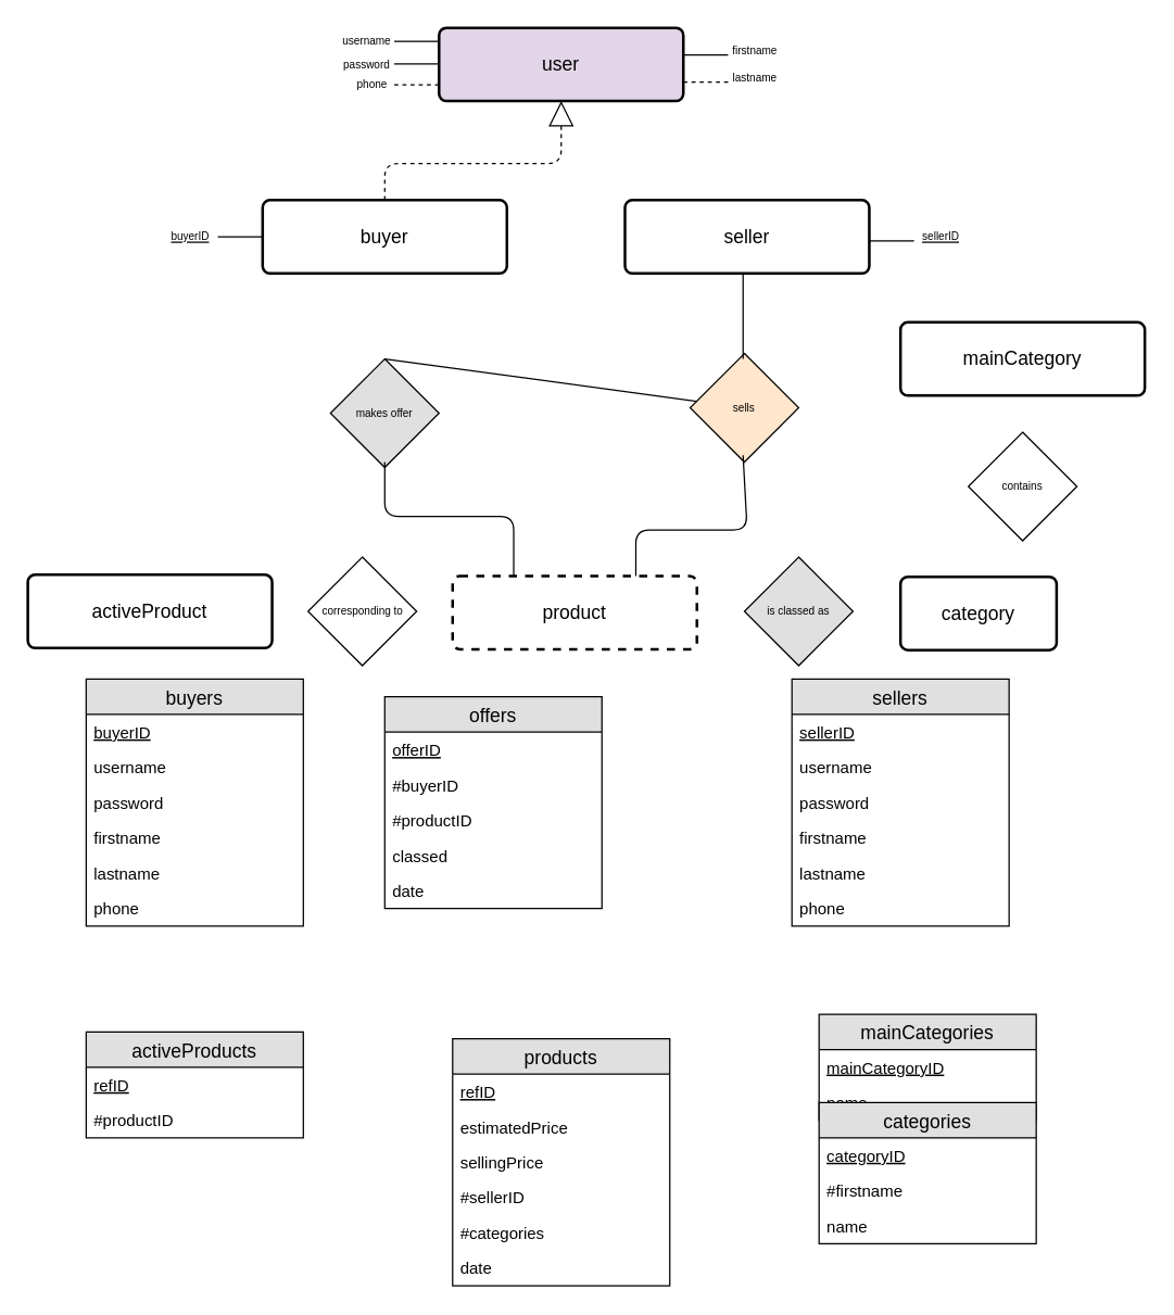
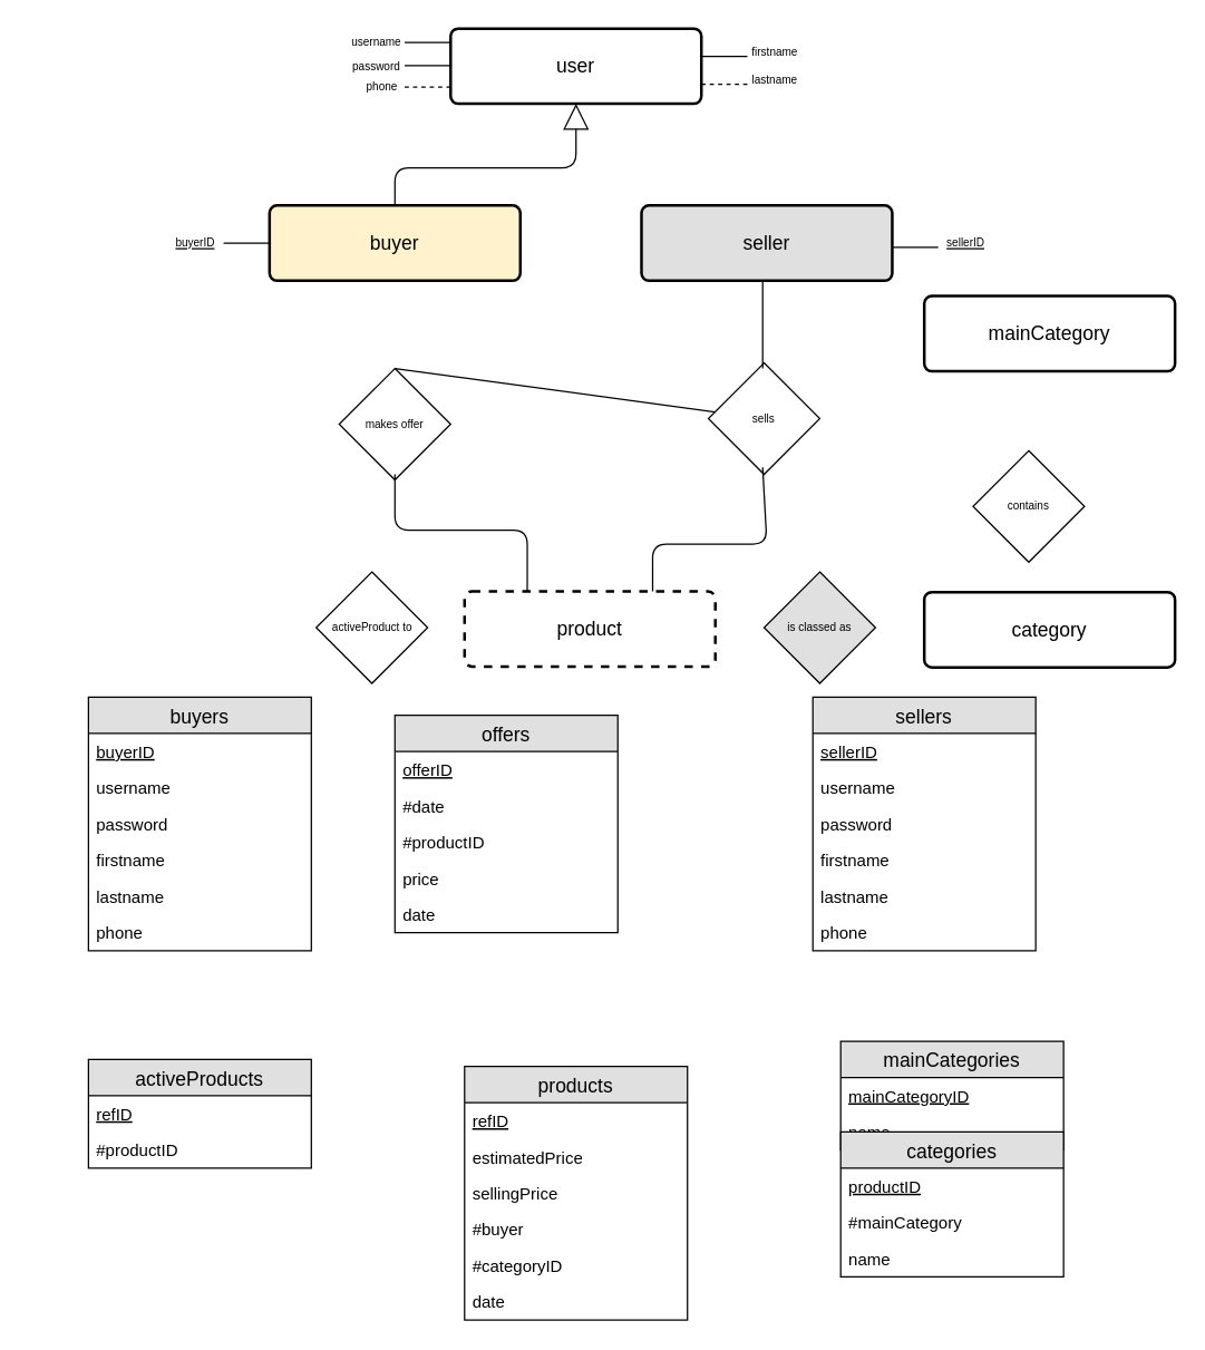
- <mxCell id="45" value="user" style="strokeWidth=2;rounded=1;arcSize=10;whiteSpace=wrap;html=1;align=center;fontSize=14;fillColor=#e1d5e7;" vertex="1" parent="1"><mxGeometry x="323" y="20" width="180" height="54" as="geometry" /></mxCell>
+ <mxCell id="45" value="user" style="strokeWidth=2;rounded=1;arcSize=10;whiteSpace=wrap;html=1;align=center;fontSize=14;" vertex="1" parent="1"><mxGeometry x="323" y="20" width="180" height="54" as="geometry" /></mxCell>
- <mxCell id="46" value="Extends" style="endArrow=block;endSize=16;endFill=0;fontSize=8;fontColor=none;noLabel=1;entryX=0.5;entryY=1;entryDx=0;entryDy=0;exitX=0.5;exitY=0;exitDx=0;exitDy=0;dashed=1;" edge="1" parent="1" source="39" target="45"><mxGeometry width="160" relative="1" as="geometry"><mxPoint x="293" y="130" as="sourcePoint" /><mxPoint x="453" y="130" as="targetPoint" /><Array as="points"><mxPoint x="283" y="120" /><mxPoint x="413" y="120" /></Array></mxGeometry></mxCell>
+ <mxCell id="46" value="Extends" style="endArrow=block;endSize=16;endFill=0;fontSize=8;fontColor=none;noLabel=1;entryX=0.5;entryY=1;entryDx=0;entryDy=0;exitX=0.5;exitY=0;exitDx=0;exitDy=0;" edge="1" parent="1" source="39" target="45"><mxGeometry width="160" relative="1" as="geometry"><mxPoint x="293" y="130" as="sourcePoint" /><mxPoint x="453" y="130" as="targetPoint" /><Array as="points"><mxPoint x="283" y="120" /><mxPoint x="413" y="120" /></Array></mxGeometry></mxCell>
- <mxCell id="39" value="buyer" style="strokeWidth=2;rounded=1;arcSize=10;whiteSpace=wrap;html=1;align=center;fontSize=14;" vertex="1" parent="1"><mxGeometry x="193" y="147" width="180" height="54" as="geometry" /></mxCell>
+ <mxCell id="39" value="buyer" style="strokeWidth=2;rounded=1;arcSize=10;whiteSpace=wrap;html=1;align=center;fontSize=14;fillColor=#fff2cc;" vertex="1" parent="1"><mxGeometry x="193" y="147" width="180" height="54" as="geometry" /></mxCell>
- <mxCell id="40" value="seller" style="strokeWidth=2;rounded=1;arcSize=10;whiteSpace=wrap;html=1;align=center;fontSize=14;" vertex="1" parent="1"><mxGeometry x="460" y="147" width="180" height="54" as="geometry" /></mxCell>
+ <mxCell id="40" value="seller" style="strokeWidth=2;rounded=1;arcSize=10;whiteSpace=wrap;html=1;align=center;fontSize=14;fillColor=#e0e0e0;" vertex="1" parent="1"><mxGeometry x="460" y="147" width="180" height="54" as="geometry" /></mxCell>
- <mxCell id="44" value="mainCategory&lt;br&gt;" style="strokeWidth=2;rounded=1;arcSize=10;whiteSpace=wrap;html=1;align=center;fontSize=14;" vertex="1" parent="1"><mxGeometry x="663" y="237" width="180" height="54" as="geometry" /></mxCell>
+ <mxCell id="44" value="mainCategory&lt;br&gt;" style="strokeWidth=2;rounded=1;arcSize=10;whiteSpace=wrap;html=1;align=center;fontSize=14;" vertex="1" parent="1"><mxGeometry x="663" y="212" width="180" height="54" as="geometry" /></mxCell>
- <mxCell id="64" value="sells" style="rhombus;whiteSpace=wrap;html=1;fontSize=8;fontColor=none;fillColor=#ffe6cc;" vertex="1" parent="1"><mxGeometry x="508" y="260" width="80" height="80" as="geometry" /></mxCell>
+ <mxCell id="64" value="sells" style="rhombus;whiteSpace=wrap;html=1;fontSize=8;fontColor=none;" vertex="1" parent="1"><mxGeometry x="508" y="260" width="80" height="80" as="geometry" /></mxCell>
- <mxCell id="61" value="makes offer" style="rhombus;whiteSpace=wrap;html=1;fontSize=8;fontColor=none;fillColor=#e0e0e0;" vertex="1" parent="1"><mxGeometry x="243" y="264" width="80" height="80" as="geometry" /></mxCell>
+ <mxCell id="61" value="makes offer" style="rhombus;whiteSpace=wrap;html=1;fontSize=8;fontColor=none;" vertex="1" parent="1"><mxGeometry x="243" y="264" width="80" height="80" as="geometry" /></mxCell>
- <mxCell id="65" value="contains" style="rhombus;whiteSpace=wrap;html=1;fontSize=8;fontColor=none;" vertex="1" parent="1"><mxGeometry x="713" y="318" width="80" height="80" as="geometry" /></mxCell>
+ <mxCell id="65" value="contains" style="rhombus;whiteSpace=wrap;html=1;fontSize=8;fontColor=none;" vertex="1" parent="1"><mxGeometry x="698" y="323" width="80" height="80" as="geometry" /></mxCell>
- <mxCell id="42" value="activeProduct&lt;br&gt;" style="strokeWidth=2;rounded=1;arcSize=10;whiteSpace=wrap;html=1;align=center;fontSize=14;" vertex="1" parent="1"><mxGeometry x="20" y="423" width="180" height="54" as="geometry" /></mxCell>
- <mxCell id="62" value="corresponding to" style="rhombus;whiteSpace=wrap;html=1;fontSize=8;fontColor=none;" vertex="1" parent="1"><mxGeometry x="226.5" y="410" width="80" height="80" as="geometry" /></mxCell>
+ <mxCell id="62" value="activeProduct to" style="rhombus;whiteSpace=wrap;html=1;fontSize=8;fontColor=none;" vertex="1" parent="1"><mxGeometry x="226.5" y="410" width="80" height="80" as="geometry" /></mxCell>
- <mxCell id="43" value="category&lt;br&gt;" style="strokeWidth=2;rounded=1;arcSize=10;whiteSpace=wrap;html=1;align=center;fontSize=14;" vertex="1" parent="1"><mxGeometry x="663" y="424.5" width="115" height="54" as="geometry" /></mxCell>
+ <mxCell id="43" value="category&lt;br&gt;" style="strokeWidth=2;rounded=1;arcSize=10;whiteSpace=wrap;html=1;align=center;fontSize=14;" vertex="1" parent="1"><mxGeometry x="663" y="424.5" width="180" height="54" as="geometry" /></mxCell>
- <mxCell id="28" value="#buyerID" style="text;strokeColor=none;fillColor=none;spacingLeft=4;spacingRight=4;overflow=hidden;rotatable=0;points=[[0,0.5],[1,0.5]];portConstraint=eastwest;fontSize=12;" vertex="1" parent="26"><mxGeometry y="52" width="160" height="26" as="geometry" /></mxCell>
+ <mxCell id="28" value="#date" style="text;strokeColor=none;fillColor=none;spacingLeft=4;spacingRight=4;overflow=hidden;rotatable=0;points=[[0,0.5],[1,0.5]];portConstraint=eastwest;fontSize=12;" vertex="1" parent="26"><mxGeometry y="52" width="160" height="26" as="geometry" /></mxCell>
- <mxCell id="30" value="classed" style="text;strokeColor=none;fillColor=none;spacingLeft=4;spacingRight=4;overflow=hidden;rotatable=0;points=[[0,0.5],[1,0.5]];portConstraint=eastwest;fontSize=12;" vertex="1" parent="26"><mxGeometry y="104" width="160" height="26" as="geometry" /></mxCell>
+ <mxCell id="30" value="price" style="text;strokeColor=none;fillColor=none;spacingLeft=4;spacingRight=4;overflow=hidden;rotatable=0;points=[[0,0.5],[1,0.5]];portConstraint=eastwest;fontSize=12;" vertex="1" parent="26"><mxGeometry y="104" width="160" height="26" as="geometry" /></mxCell>
- <mxCell id="36" value="categoryID" style="text;strokeColor=none;fillColor=none;spacingLeft=4;spacingRight=4;overflow=hidden;rotatable=0;points=[[0,0.5],[1,0.5]];portConstraint=eastwest;fontSize=12;fontStyle=4" vertex="1" parent="35"><mxGeometry y="26" width="160" height="26" as="geometry" /></mxCell>
+ <mxCell id="36" value="productID" style="text;strokeColor=none;fillColor=none;spacingLeft=4;spacingRight=4;overflow=hidden;rotatable=0;points=[[0,0.5],[1,0.5]];portConstraint=eastwest;fontSize=12;fontStyle=4" vertex="1" parent="35"><mxGeometry y="26" width="160" height="26" as="geometry" /></mxCell>
- <mxCell id="37" value="#firstname&#10;" style="text;strokeColor=none;fillColor=none;spacingLeft=4;spacingRight=4;overflow=hidden;rotatable=0;points=[[0,0.5],[1,0.5]];portConstraint=eastwest;fontSize=12;" vertex="1" parent="35"><mxGeometry y="52" width="160" height="26" as="geometry" /></mxCell>
+ <mxCell id="37" value="#mainCategory&#10;" style="text;strokeColor=none;fillColor=none;spacingLeft=4;spacingRight=4;overflow=hidden;rotatable=0;points=[[0,0.5],[1,0.5]];portConstraint=eastwest;fontSize=12;" vertex="1" parent="35"><mxGeometry y="52" width="160" height="26" as="geometry" /></mxCell>
- <mxCell id="20" value="#sellerID" style="text;strokeColor=none;fillColor=none;spacingLeft=4;spacingRight=4;overflow=hidden;rotatable=0;points=[[0,0.5],[1,0.5]];portConstraint=eastwest;fontSize=12;" vertex="1" parent="16"><mxGeometry y="104" width="160" height="26" as="geometry" /></mxCell>
+ <mxCell id="20" value="#buyer" style="text;strokeColor=none;fillColor=none;spacingLeft=4;spacingRight=4;overflow=hidden;rotatable=0;points=[[0,0.5],[1,0.5]];portConstraint=eastwest;fontSize=12;" vertex="1" parent="16"><mxGeometry y="104" width="160" height="26" as="geometry" /></mxCell>
- <mxCell id="21" value="#categories" style="text;strokeColor=none;fillColor=none;spacingLeft=4;spacingRight=4;overflow=hidden;rotatable=0;points=[[0,0.5],[1,0.5]];portConstraint=eastwest;fontSize=12;" vertex="1" parent="16"><mxGeometry y="130" width="160" height="26" as="geometry" /></mxCell>
+ <mxCell id="21" value="#categoryID" style="text;strokeColor=none;fillColor=none;spacingLeft=4;spacingRight=4;overflow=hidden;rotatable=0;points=[[0,0.5],[1,0.5]];portConstraint=eastwest;fontSize=12;" vertex="1" parent="16"><mxGeometry y="130" width="160" height="26" as="geometry" /></mxCell>
